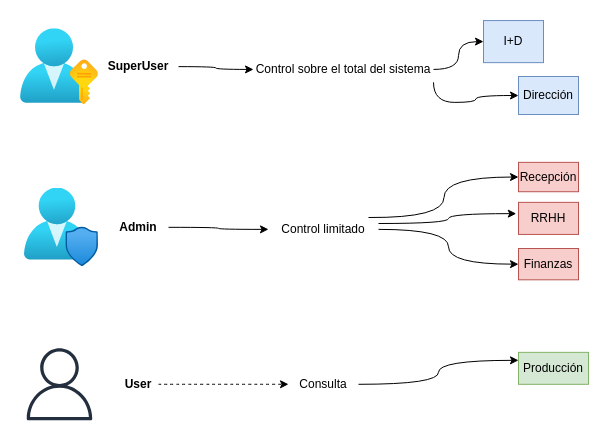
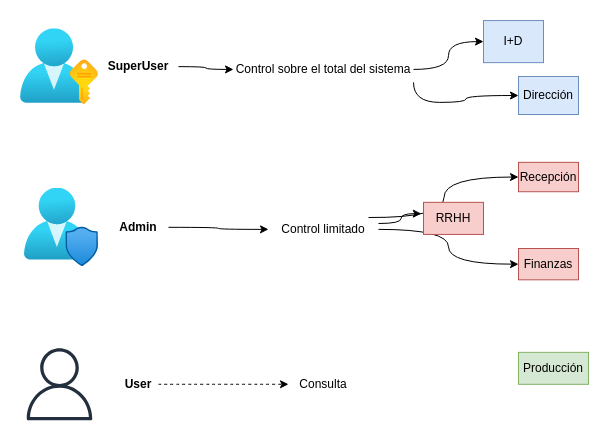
- <mxCell id="9" value="Control sobre el total del sistema" style="text;html=1;strokeColor=none;fillColor=none;align=center;verticalAlign=middle;whiteSpace=wrap;rounded=0;" vertex="1" parent="1"><mxGeometry x="253" y="56" width="180" height="25.86" as="geometry" /></mxCell>
+ <mxCell id="9" value="Control sobre el total del sistema" style="text;html=1;strokeColor=none;fillColor=none;align=center;verticalAlign=middle;whiteSpace=wrap;rounded=0;" vertex="1" parent="1"><mxGeometry x="233" y="56" width="180" height="25.86" as="geometry" /></mxCell>
- <mxCell id="22" value="RRHH" style="text;html=1;fillColor=#f8cecc;align=center;verticalAlign=middle;whiteSpace=wrap;rounded=0;strokeColor=#b85450;" vertex="1" parent="1"><mxGeometry x="518" y="201.85" width="60" height="32.08" as="geometry" /></mxCell>
+ <mxCell id="22" value="RRHH" style="text;html=1;fillColor=#f8cecc;align=center;verticalAlign=middle;whiteSpace=wrap;rounded=0;strokeColor=#b85450;" vertex="1" parent="1"><mxGeometry x="423" y="201.85" width="60" height="32.08" as="geometry" /></mxCell>
- <mxCell id="18" style="edgeStyle=orthogonalEdgeStyle;orthogonalLoop=1;jettySize=auto;html=1;entryX=0;entryY=0.25;entryDx=0;entryDy=0;curved=1;" edge="1" parent="1" source="19" target="24"><mxGeometry relative="1" as="geometry" /></mxCell>
